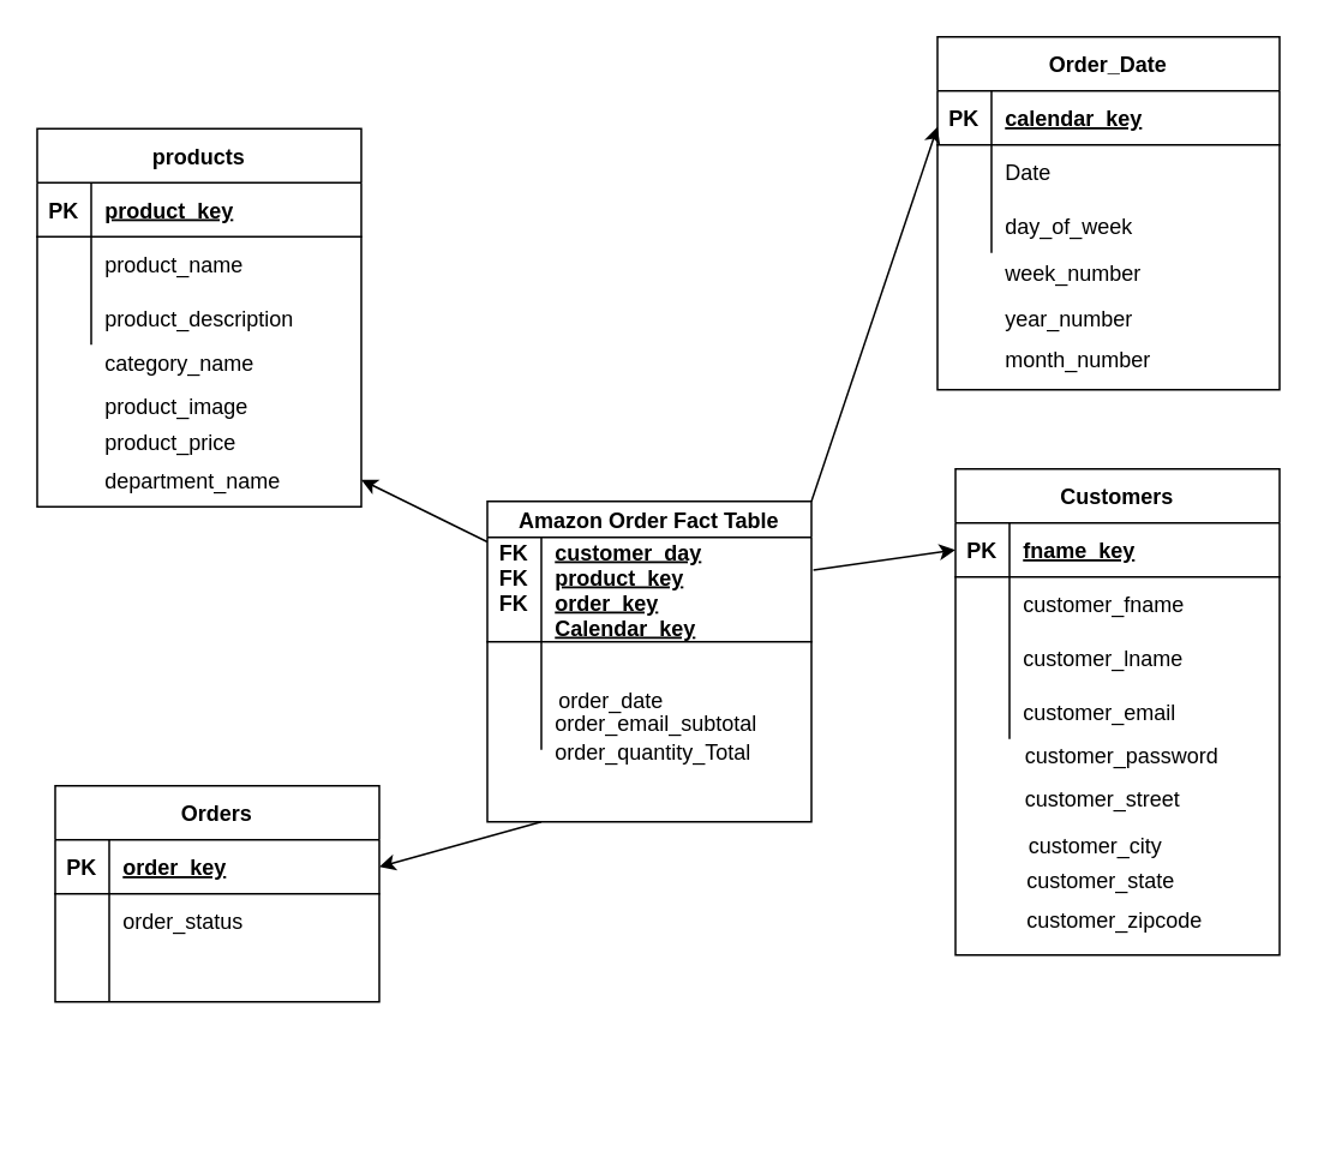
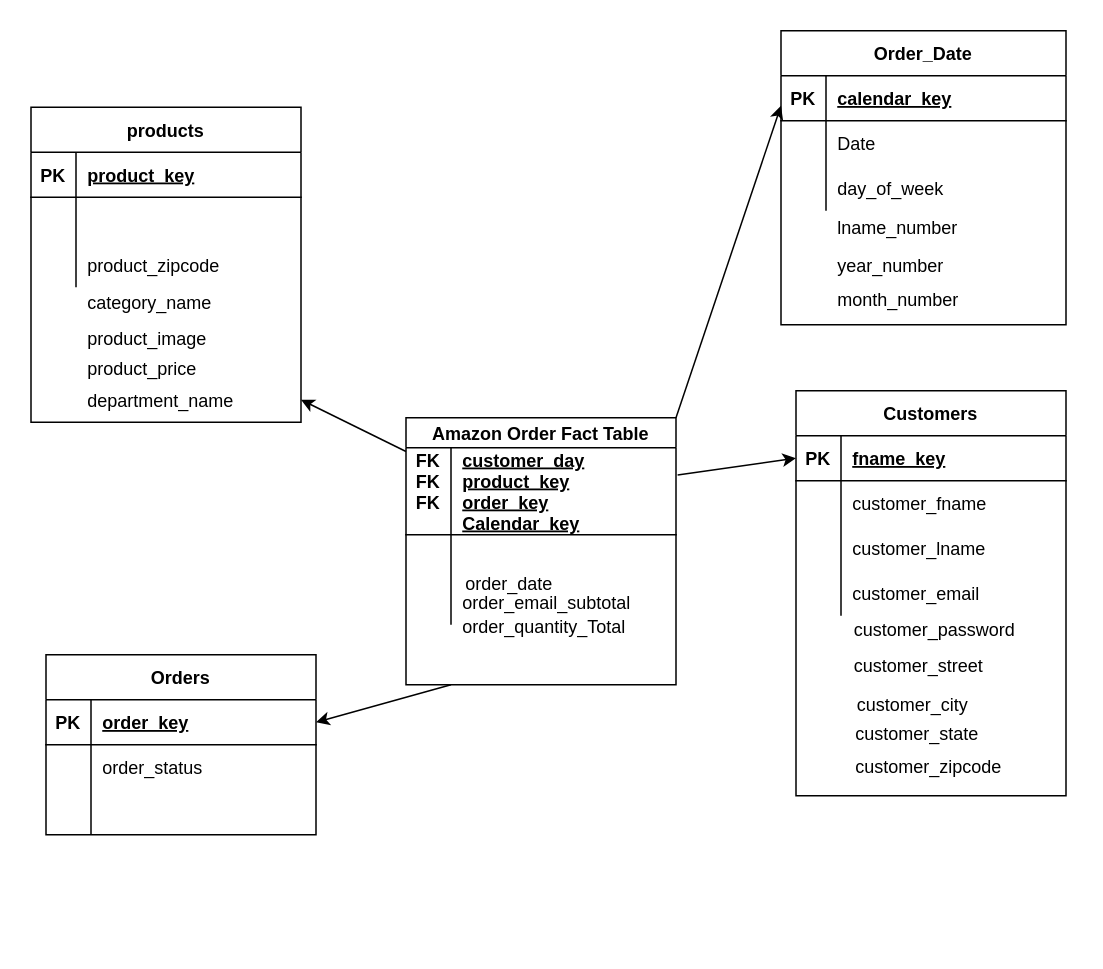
- <mxCell id="28" value="product_name" style="shape=partialRectangle;connectable=0;fillColor=none;top=0;left=0;bottom=0;right=0;align=left;spacingLeft=6;overflow=hidden;" parent="26" vertex="1"><mxGeometry x="30" width="150" height="30" as="geometry" /></mxCell>
- <mxCell id="67" value="week_number" style="shape=partialRectangle;connectable=0;fillColor=none;top=0;left=0;bottom=0;right=0;align=left;spacingLeft=6;overflow=hidden;" parent="65" vertex="1"><mxGeometry x="30" width="160" height="30" as="geometry" /></mxCell>
+ <mxCell id="67" value="lname_number" style="shape=partialRectangle;connectable=0;fillColor=none;top=0;left=0;bottom=0;right=0;align=left;spacingLeft=6;overflow=hidden;" parent="65" vertex="1"><mxGeometry x="30" width="160" height="30" as="geometry" /></mxCell>
- <mxCell id="31" value="product_description" style="shape=partialRectangle;connectable=0;fillColor=none;top=0;left=0;bottom=0;right=0;align=left;spacingLeft=6;overflow=hidden;" parent="29" vertex="1"><mxGeometry x="30" width="150" height="30" as="geometry" /></mxCell>
+ <mxCell id="31" value="product_zipcode" style="shape=partialRectangle;connectable=0;fillColor=none;top=0;left=0;bottom=0;right=0;align=left;spacingLeft=6;overflow=hidden;" parent="29" vertex="1"><mxGeometry x="30" width="150" height="30" as="geometry" /></mxCell>
